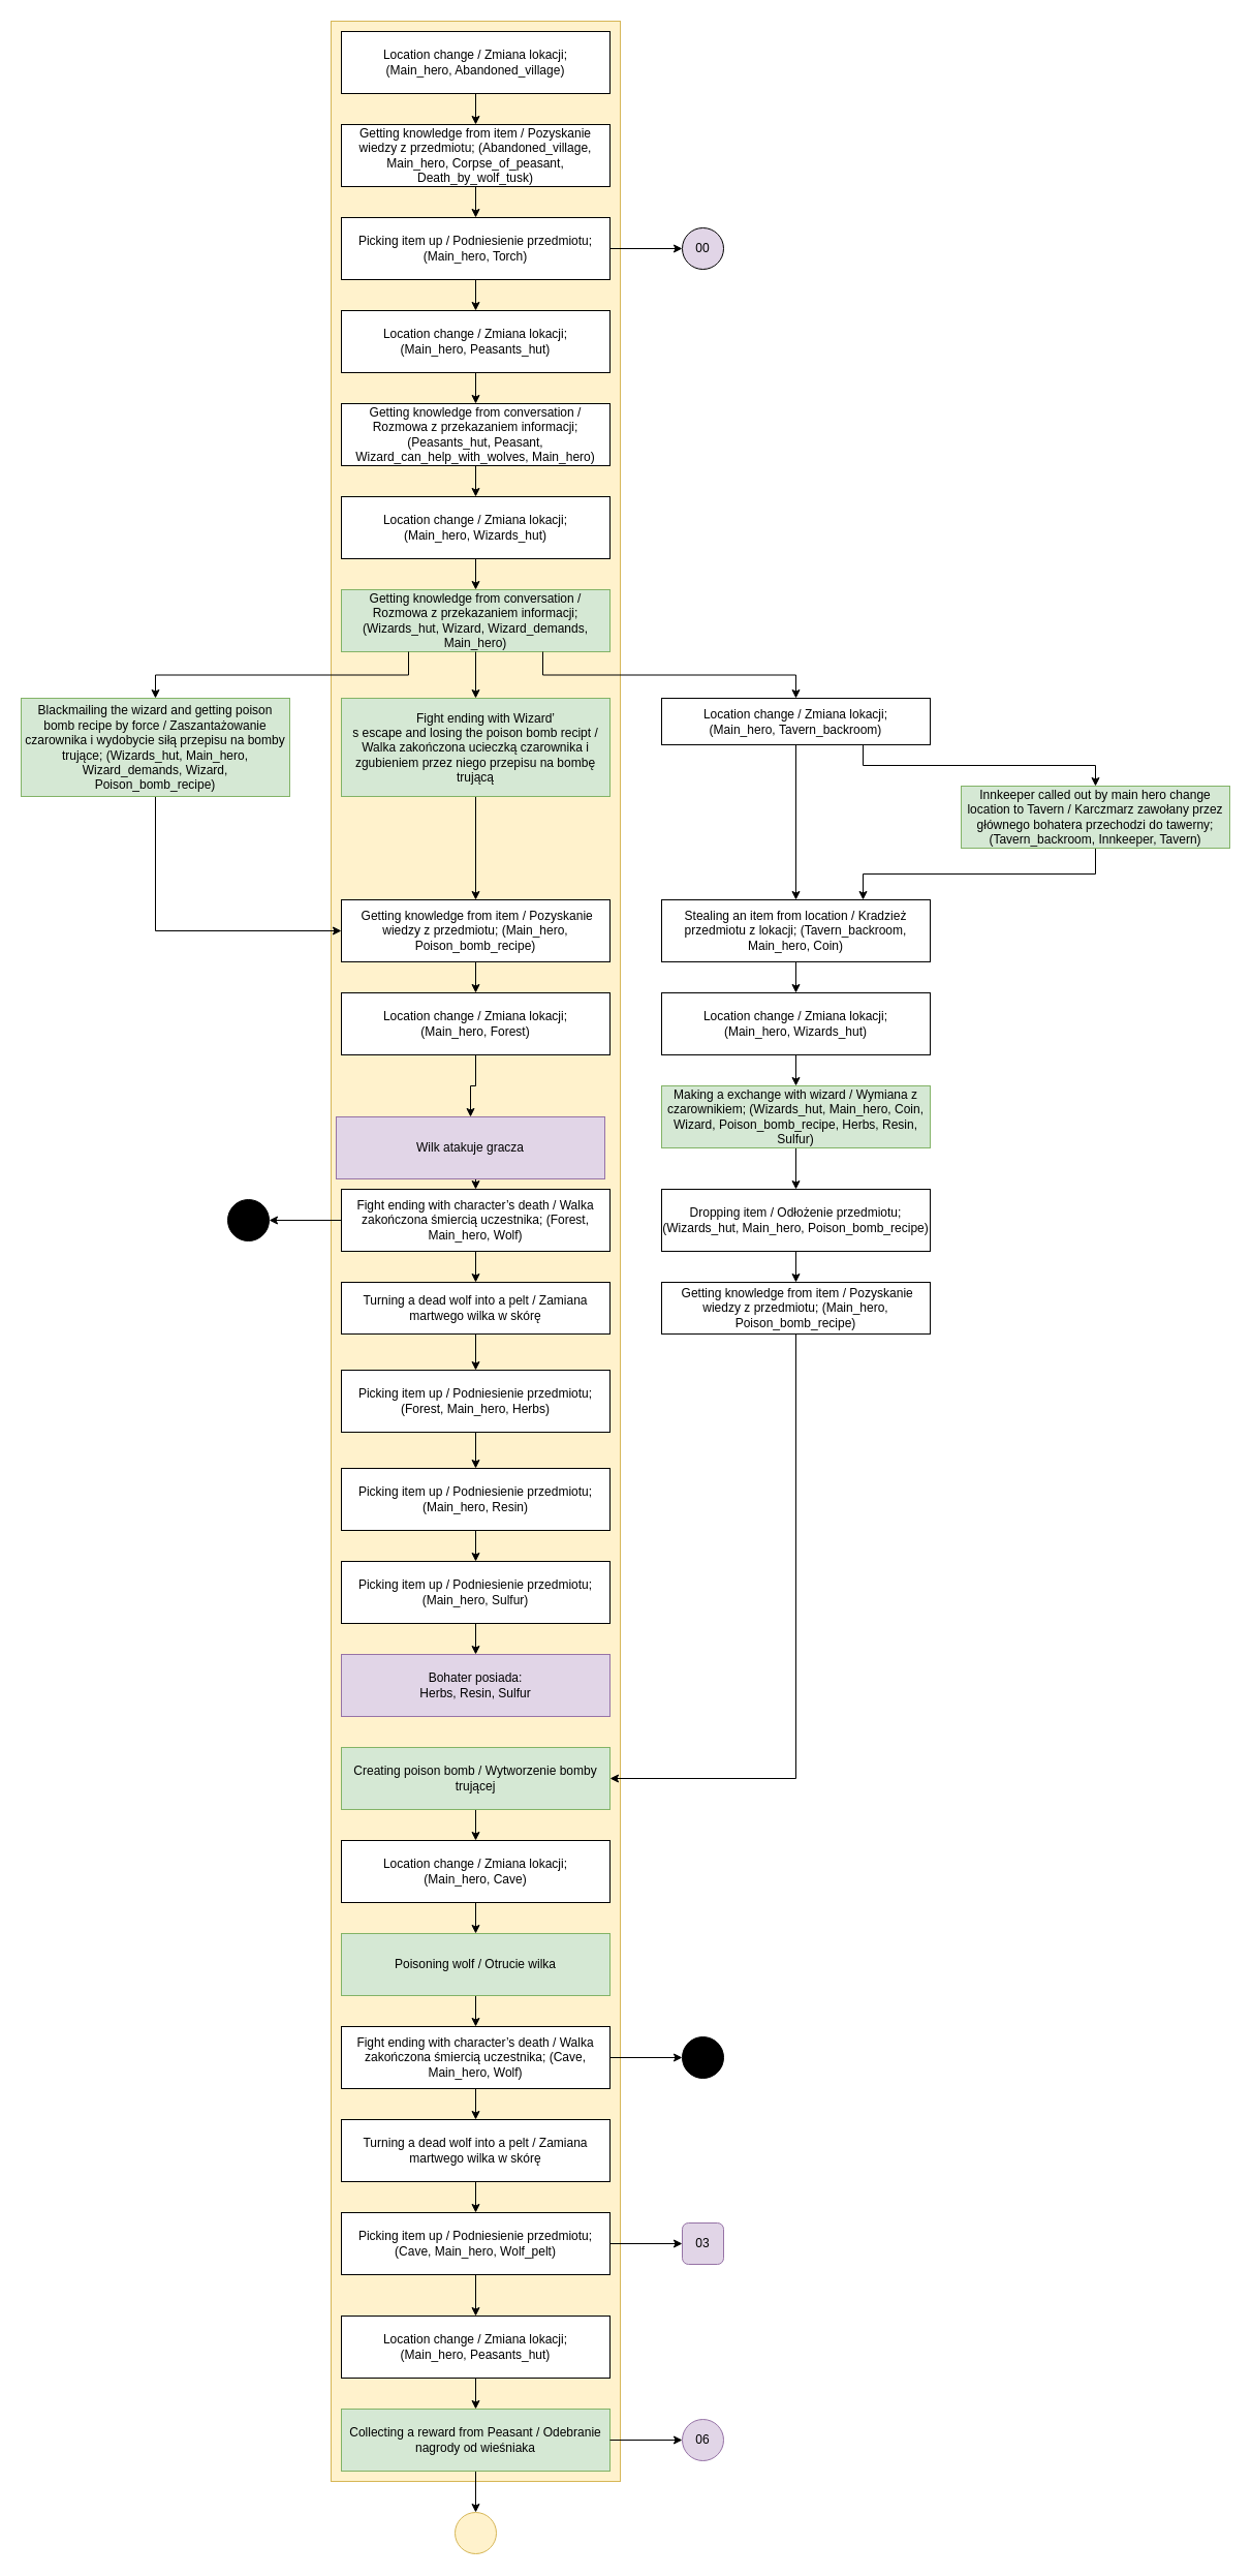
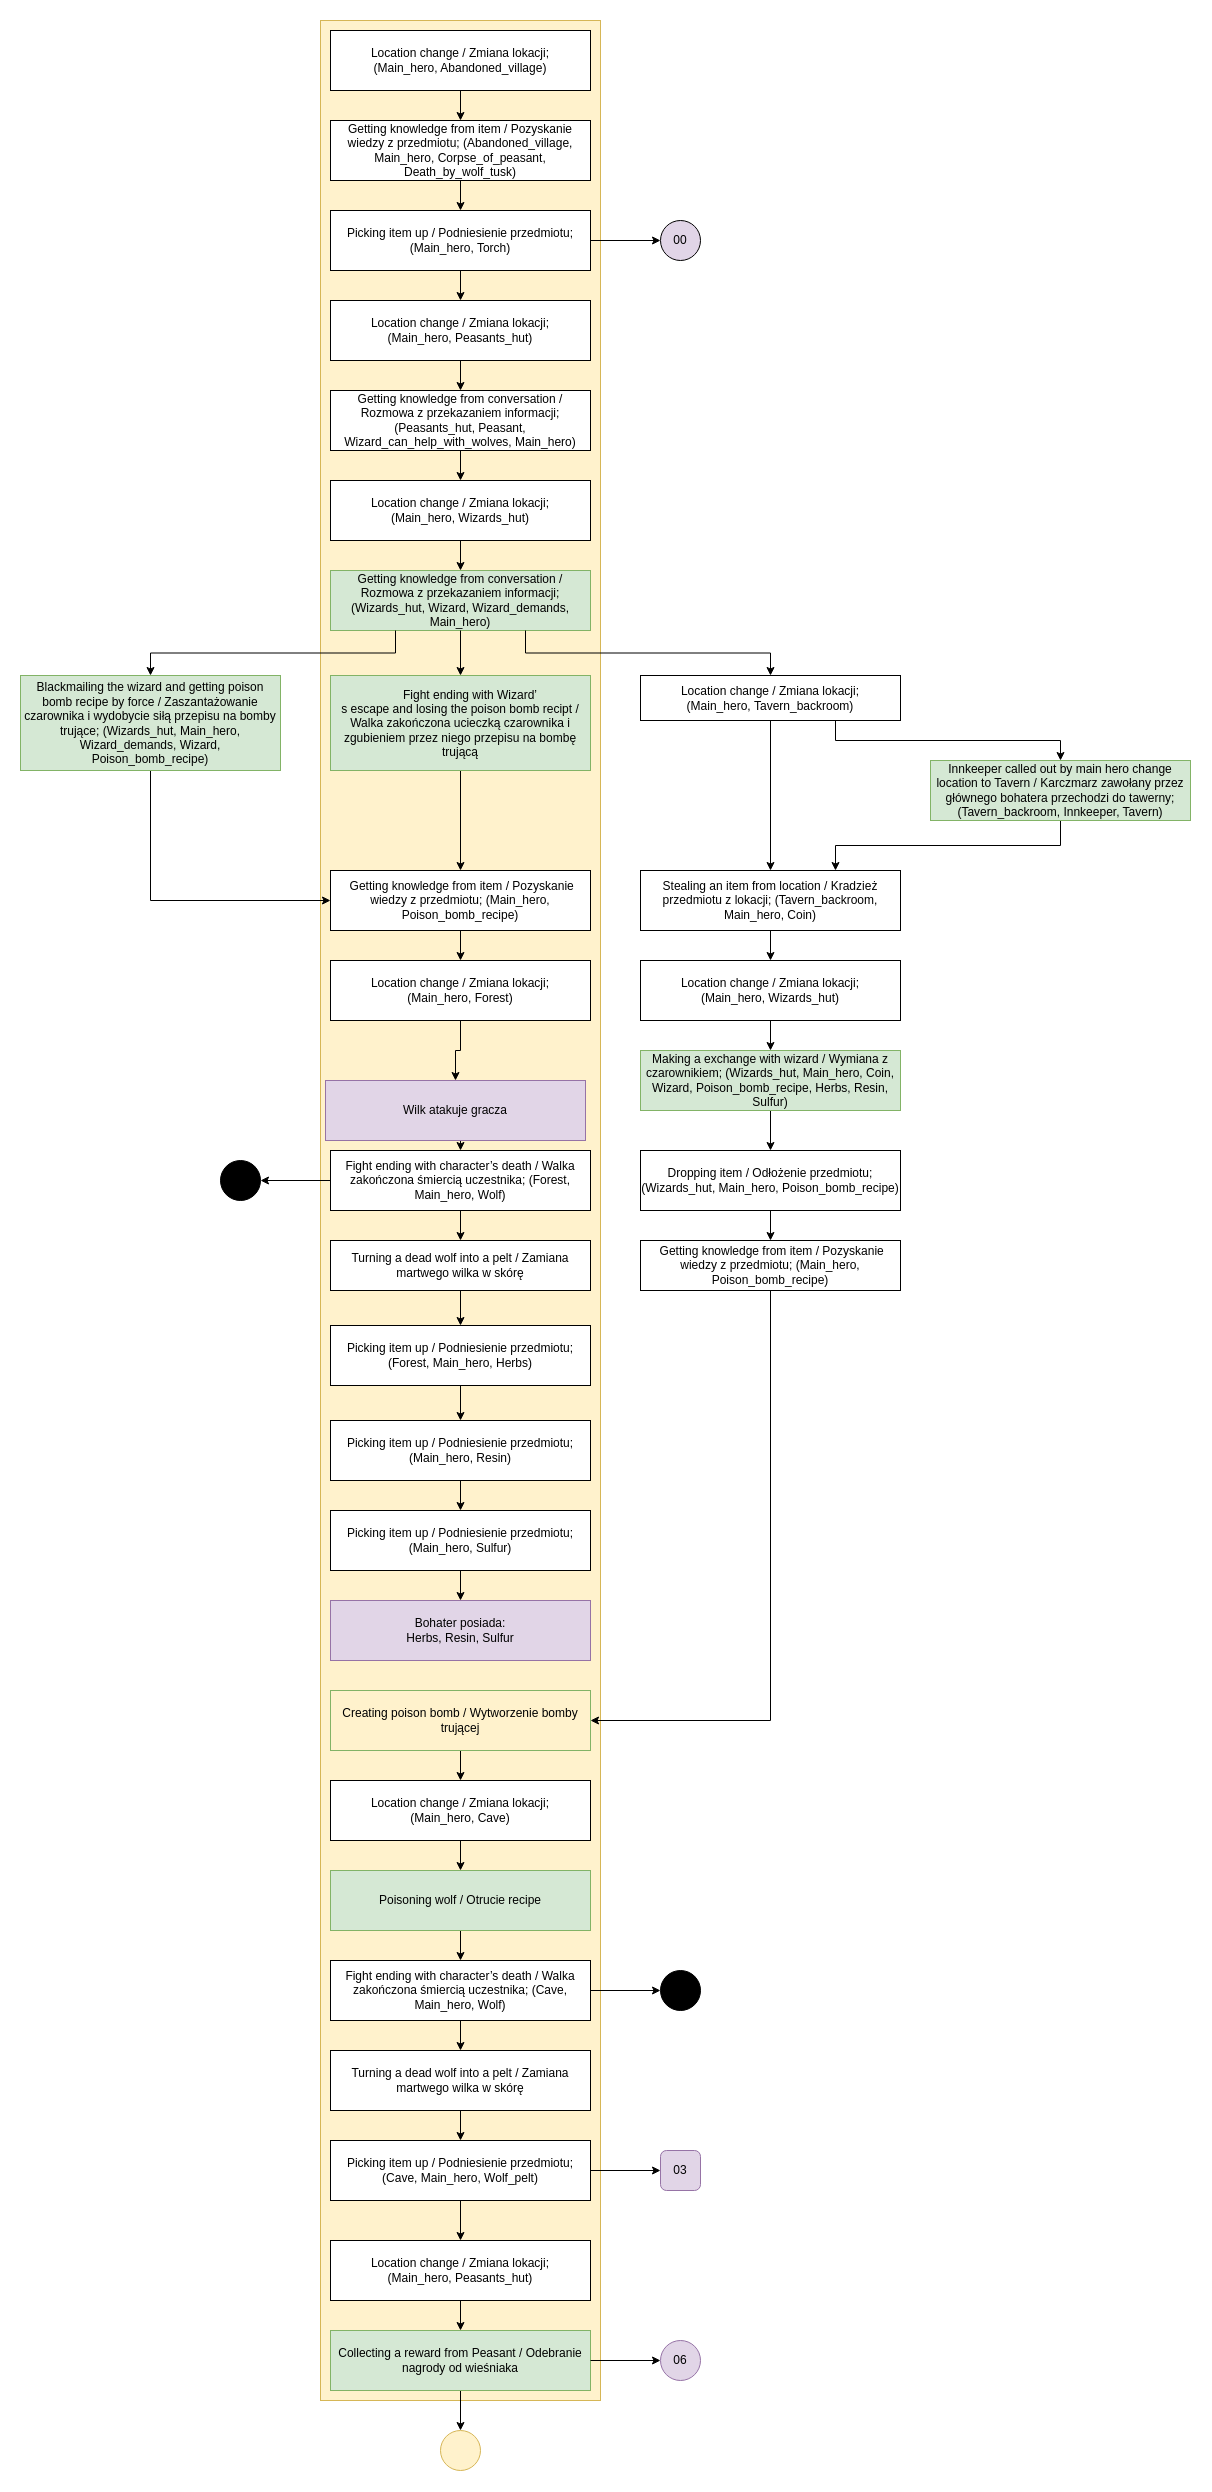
- <mxCell id="18" value="Creating poison bomb / Wytworzenie bomby trującej" style="rounded=0;whiteSpace=wrap;html=1;fillColor=#d5e8d4;strokeColor=#82b366;" parent="1" vertex="1"><mxGeometry x="330" y="1690" width="260" height="60" as="geometry" /></mxCell>
+ <mxCell id="18" value="Creating poison bomb / Wytworzenie bomby trującej" style="rounded=0;whiteSpace=wrap;html=1;fillColor=#fff2cc;strokeColor=#82b366;" parent="1" vertex="1"><mxGeometry x="330" y="1690" width="260" height="60" as="geometry" /></mxCell>
- <mxCell id="21" value="Poisoning wolf / Otrucie wilka" style="rounded=0;whiteSpace=wrap;html=1;fillColor=#d5e8d4;strokeColor=#82b366;" parent="1" vertex="1"><mxGeometry x="330" y="1870" width="260" height="60" as="geometry" /></mxCell>
+ <mxCell id="21" value="Poisoning wolf / Otrucie recipe" style="rounded=0;whiteSpace=wrap;html=1;fillColor=#d5e8d4;strokeColor=#82b366;" parent="1" vertex="1"><mxGeometry x="330" y="1870" width="260" height="60" as="geometry" /></mxCell>
